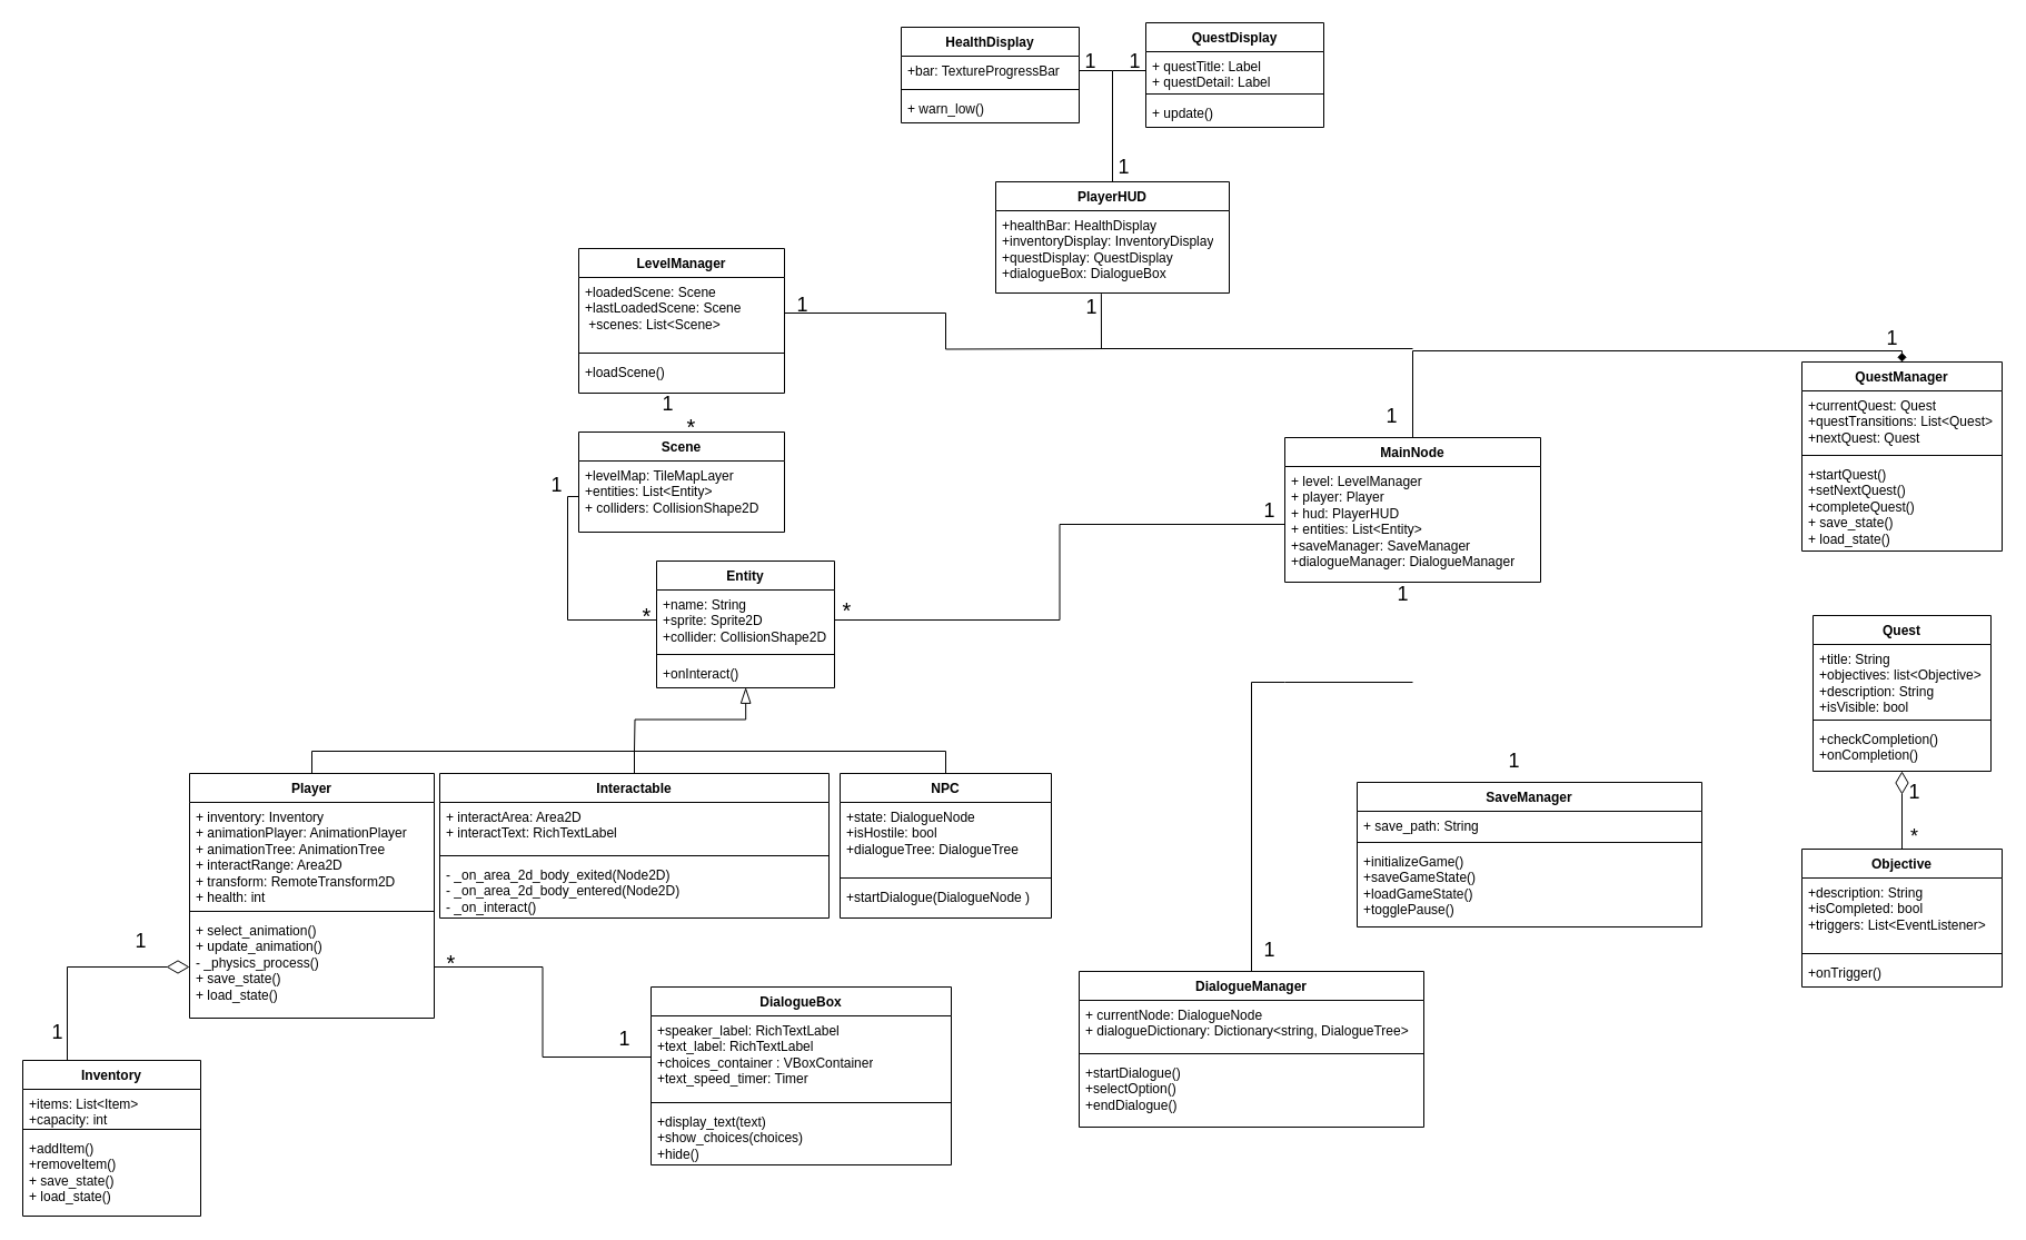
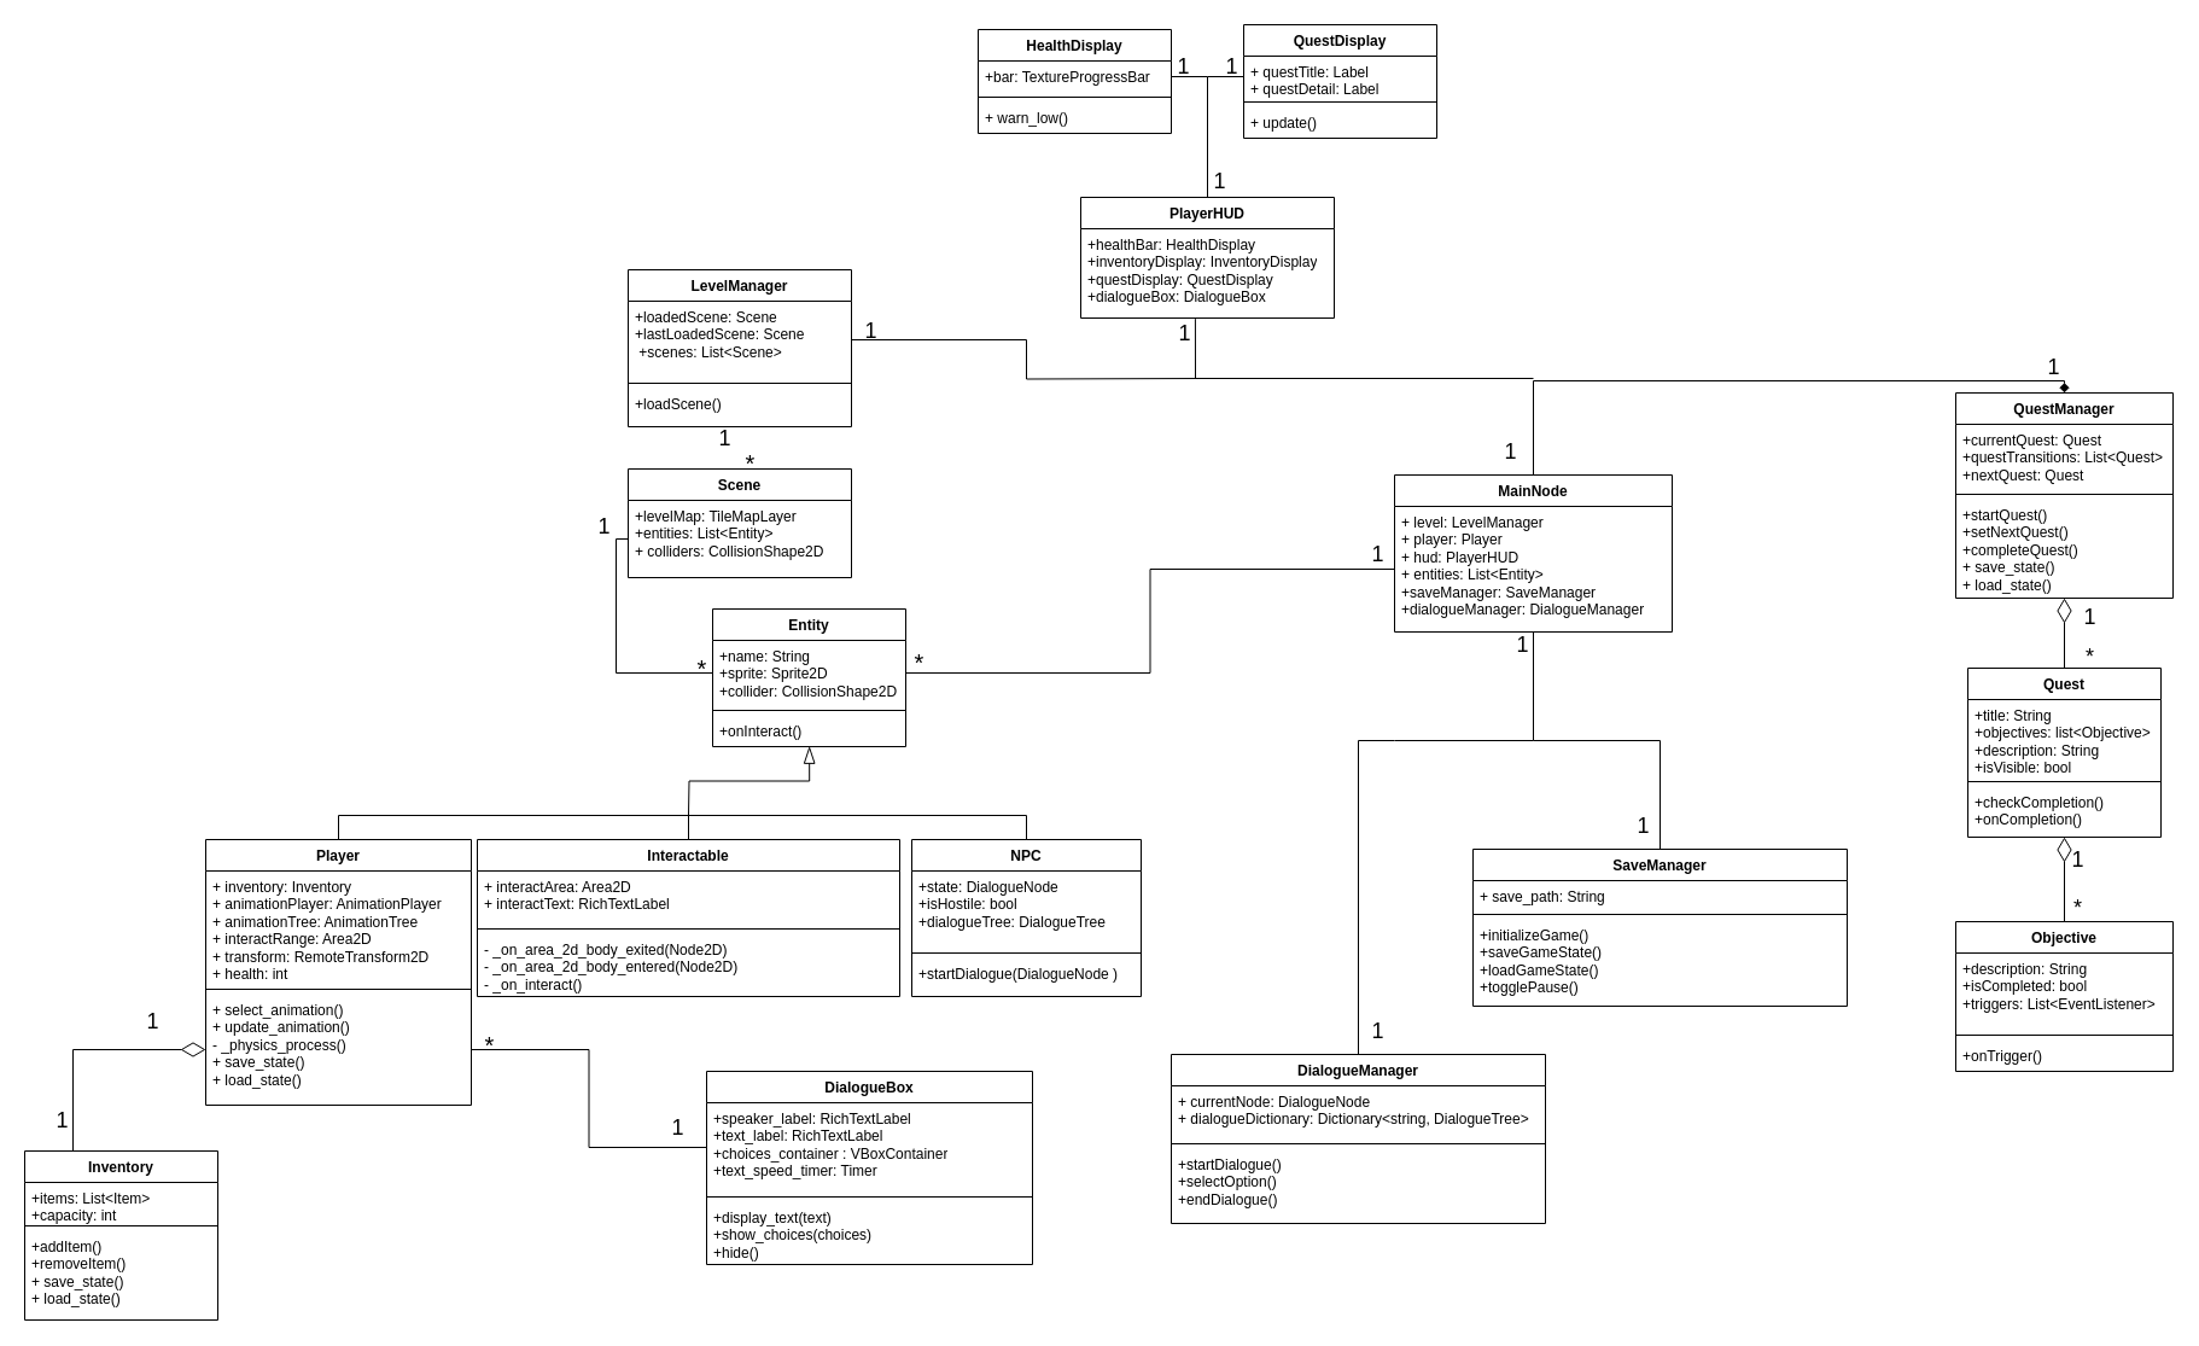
+ <mxCell id="30" value="" style="endArrow=diamondThin;html=1;rounded=0;exitX=0.5;exitY=0;exitDx=0;exitDy=0;endFill=0;endSize=18;entryX=0.5;entryY=1;entryDx=0;entryDy=0;" parent="1" source="22" target="18" edge="1"><mxGeometry width="50" height="50" relative="1" as="geometry"><mxPoint x="1580" y="553" as="sourcePoint" /><mxPoint x="1640" y="493" as="targetPoint" /></mxGeometry></mxCell>
+ <mxCell id="31" value="1" style="edgeLabel;html=1;align=center;verticalAlign=middle;resizable=0;points=[];fontSize=18;labelBackgroundColor=none;" parent="30" vertex="1" connectable="0"><mxGeometry x="0.493" y="2" relative="1" as="geometry"><mxPoint x="22" as="offset" /></mxGeometry></mxCell>
+ <mxCell id="32" value="*" style="edgeLabel;html=1;align=center;verticalAlign=middle;resizable=0;points=[];fontSize=18;labelBackgroundColor=none;" parent="30" vertex="1" connectable="0"><mxGeometry x="-0.653" y="1" relative="1" as="geometry"><mxPoint x="21" as="offset" /></mxGeometry></mxCell>
+ <mxCell id="94" value="" style="endArrow=none;html=1;rounded=0;entryX=0.5;entryY=0;entryDx=0;entryDy=0;exitX=0.5;exitY=1;exitDx=0;exitDy=0;edgeStyle=orthogonalEdgeStyle;" edge="1" parent="1" source="62" target="47"><mxGeometry width="50" height="50" relative="1" as="geometry"><mxPoint x="1250" y="373" as="sourcePoint" /><mxPoint x="1300" y="323" as="targetPoint" /></mxGeometry></mxCell>
